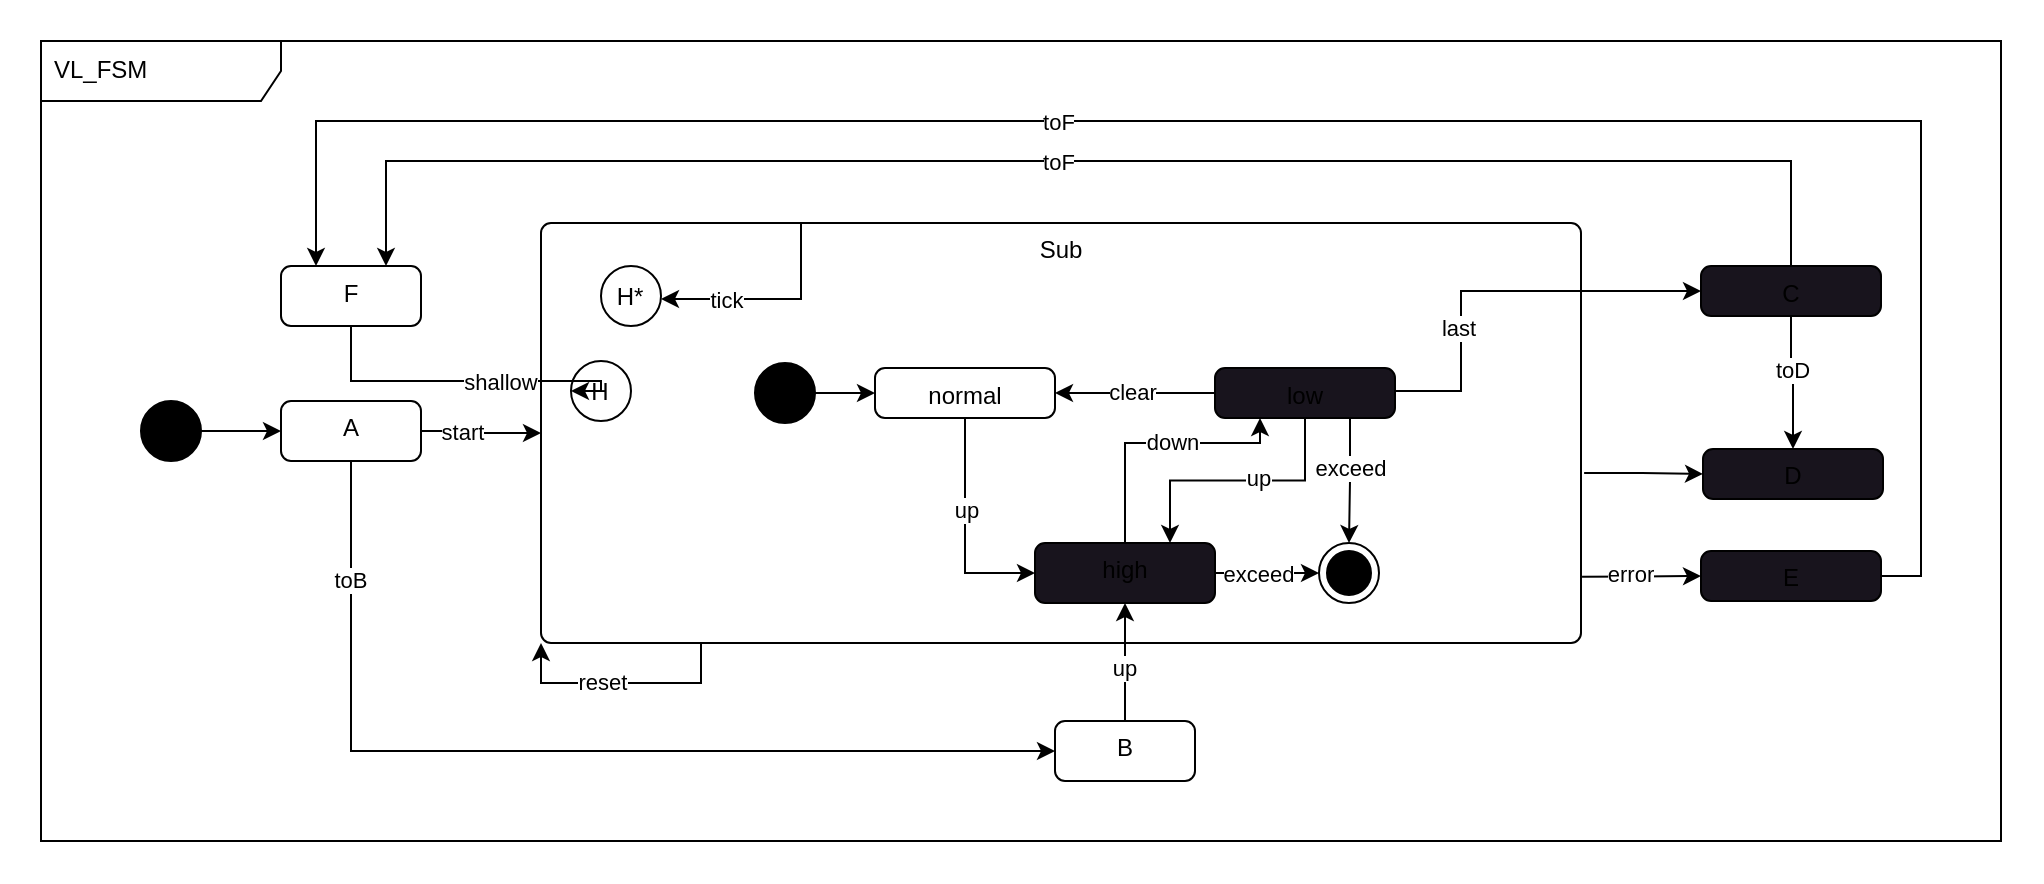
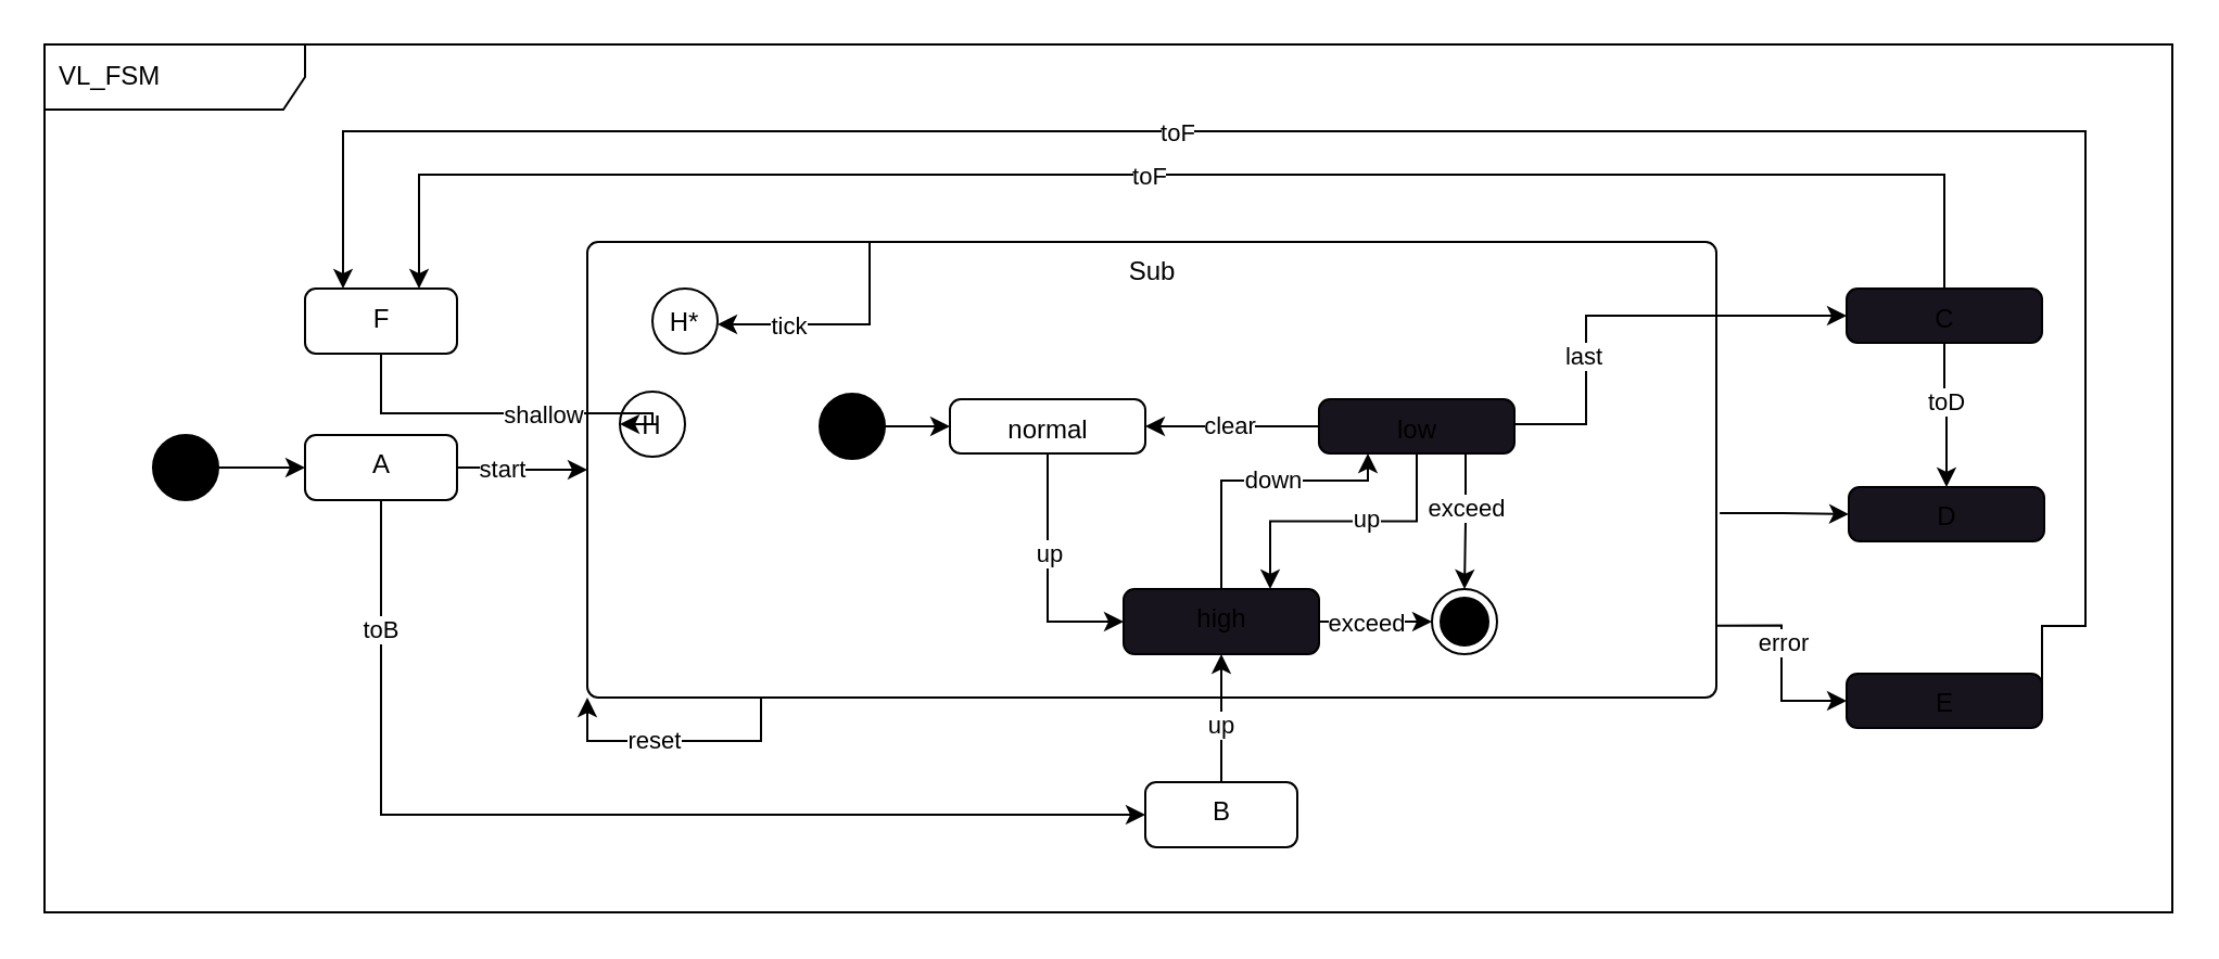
- <mxCell id="20" value="E" style="html=1;align=center;verticalAlign=top;rounded=1;absoluteArcSize=1;arcSize=10;dashed=0;fillColor=rgb(24, 20, 29);" vertex="1" parent="1"><mxGeometry x="850" y="275" width="90" height="25" as="geometry" /></mxCell>
+ <mxCell id="20" value="E" style="html=1;align=center;verticalAlign=top;rounded=1;absoluteArcSize=1;arcSize=10;dashed=0;fillColor=rgb(24, 20, 29);" vertex="1" parent="1"><mxGeometry x="850" y="310" width="90" height="25" as="geometry" /></mxCell>
